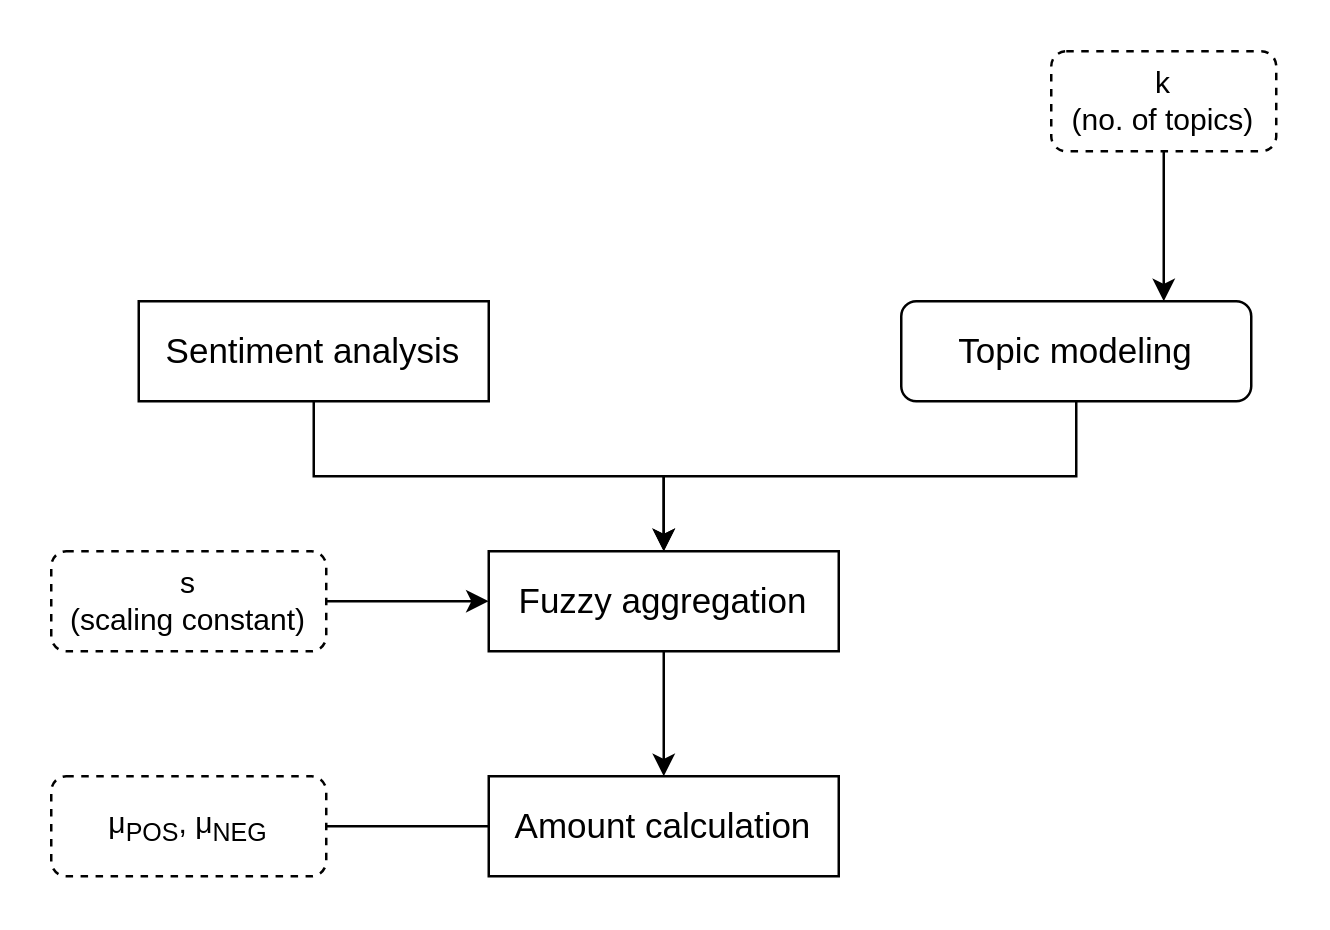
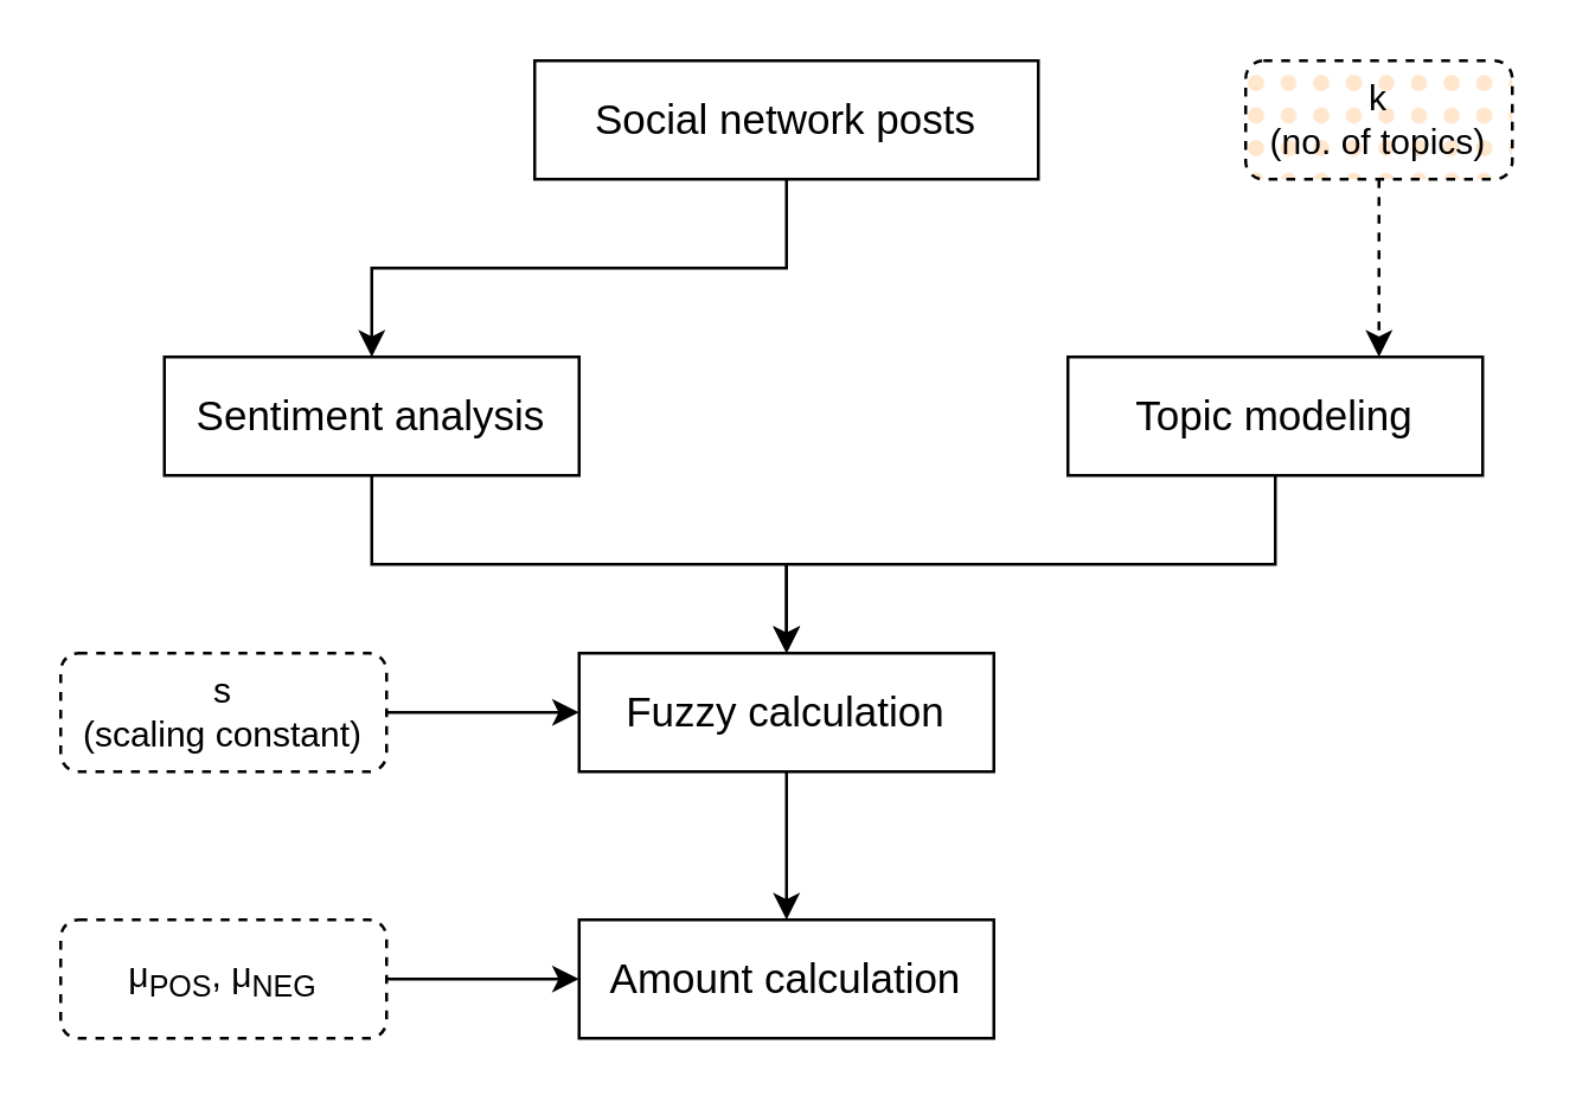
+ <mxCell id="3" value="Social network posts" style="rounded=0;whiteSpace=wrap;html=1;fontSize=14;" vertex="1" parent="1"><mxGeometry x="180" y="20" width="170" height="40" as="geometry" /></mxCell>
- <mxCell id="12" value="k&lt;br&gt;(no. of topics)" style="rounded=1;whiteSpace=wrap;html=1;fillStyle=dots;dashed=1;perimeterSpacing=0;" vertex="1" parent="1"><mxGeometry x="420" y="20" width="90" height="40" as="geometry" /></mxCell>
+ <mxCell id="12" value="k&lt;br&gt;(no. of topics)" style="rounded=1;whiteSpace=wrap;html=1;fillStyle=dots;dashed=1;perimeterSpacing=0;fillColor=#ffe6cc;" vertex="1" parent="1"><mxGeometry x="420" y="20" width="90" height="40" as="geometry" /></mxCell>
- <mxCell id="11" style="edgeStyle=orthogonalEdgeStyle;rounded=0;orthogonalLoop=1;jettySize=auto;html=1;exitX=0.5;exitY=1;exitDx=0;exitDy=0;entryX=0.75;entryY=0;entryDx=0;entryDy=0;" edge="1" parent="1" source="12" target="7"><mxGeometry relative="1" as="geometry" /></mxCell>
+ <mxCell id="11" style="edgeStyle=orthogonalEdgeStyle;rounded=0;orthogonalLoop=1;jettySize=auto;html=1;exitX=0.5;exitY=1;exitDx=0;exitDy=0;entryX=0.75;entryY=0;entryDx=0;entryDy=0;dashed=1;" edge="1" parent="1" source="12" target="7"><mxGeometry relative="1" as="geometry" /></mxCell>
+ <mxCell id="2" style="edgeStyle=orthogonalEdgeStyle;rounded=0;orthogonalLoop=1;jettySize=auto;html=1;exitX=0.5;exitY=1;exitDx=0;exitDy=0;entryX=0.5;entryY=0;entryDx=0;entryDy=0;" edge="1" parent="1" source="3" target="5"><mxGeometry relative="1" as="geometry" /></mxCell>
- <mxCell id="7" value="Topic modeling" style="whiteSpace=wrap;html=1;fontSize=14;rounded=1;" vertex="1" parent="1"><mxGeometry x="360" y="120" width="140" height="40" as="geometry" /></mxCell>
+ <mxCell id="7" value="Topic modeling" style="rounded=0;whiteSpace=wrap;html=1;fontSize=14;" vertex="1" parent="1"><mxGeometry x="360" y="120" width="140" height="40" as="geometry" /></mxCell>
- <mxCell id="9" value="Fuzzy aggregation" style="rounded=0;whiteSpace=wrap;html=1;fontSize=14;" vertex="1" parent="1"><mxGeometry x="195" y="220" width="140" height="40" as="geometry" /></mxCell>
+ <mxCell id="9" value="Fuzzy calculation" style="rounded=0;whiteSpace=wrap;html=1;fontSize=14;" vertex="1" parent="1"><mxGeometry x="195" y="220" width="140" height="40" as="geometry" /></mxCell>
- <mxCell id="15" style="edgeStyle=orthogonalEdgeStyle;rounded=0;orthogonalLoop=1;jettySize=auto;html=1;exitX=1;exitY=0.5;exitDx=0;exitDy=0;entryX=0;entryY=0.5;entryDx=0;entryDy=0;endArrow=none;" edge="1" parent="1" source="16" target="10"><mxGeometry relative="1" as="geometry" /></mxCell>
+ <mxCell id="15" style="edgeStyle=orthogonalEdgeStyle;rounded=0;orthogonalLoop=1;jettySize=auto;html=1;exitX=1;exitY=0.5;exitDx=0;exitDy=0;entryX=0;entryY=0.5;entryDx=0;entryDy=0;" edge="1" parent="1" source="16" target="10"><mxGeometry relative="1" as="geometry" /></mxCell>
